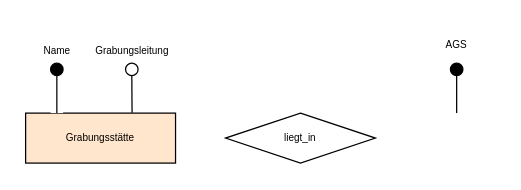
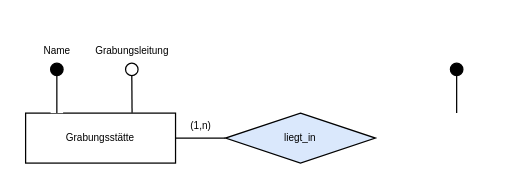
- <mxCell id="14" value="AGS" style="text;html=1;strokeColor=none;fillColor=none;align=center;verticalAlign=middle;whiteSpace=wrap;rounded=0;sketch=0;fontSize=8;" vertex="1" parent="1"><mxGeometry x="335" y="20" width="60" height="30" as="geometry" /></mxCell>
- <mxCell id="2" value="Grabungsstätte" style="rounded=0;whiteSpace=wrap;html=1;sketch=0;fontSize=8;fillColor=#ffe6cc;" vertex="1" parent="1"><mxGeometry x="20" y="90" width="120" height="40" as="geometry" /></mxCell>
+ <mxCell id="2" value="Grabungsstätte" style="rounded=0;whiteSpace=wrap;html=1;sketch=0;fontSize=8;fillColor=#FFFFFF;" vertex="1" parent="1"><mxGeometry x="20" y="90" width="120" height="40" as="geometry" /></mxCell>
+ <mxCell id="4" value="(1,n)" style="endArrow=none;html=1;rounded=1;sketch=0;fontSize=8;curved=0;entryX=0;entryY=0.5;entryDx=0;entryDy=0;exitX=1;exitY=0.5;exitDx=0;exitDy=0;" edge="1" parent="1" source="2" target="3"><mxGeometry y="10" width="50" height="50" relative="1" as="geometry"><mxPoint x="90" y="200" as="sourcePoint" /><mxPoint x="140" y="150" as="targetPoint" /><mxPoint as="offset" /></mxGeometry></mxCell>
- <mxCell id="3" value="liegt_in" style="rhombus;whiteSpace=wrap;html=1;rounded=0;sketch=0;fontSize=8;fillColor=#FFFFFF;" vertex="1" parent="1"><mxGeometry x="180" y="90" width="120" height="40" as="geometry" /></mxCell>
+ <mxCell id="3" value="liegt_in" style="rhombus;whiteSpace=wrap;html=1;rounded=0;sketch=0;fontSize=8;fillColor=#dae8fc;" vertex="1" parent="1"><mxGeometry x="180" y="90" width="120" height="40" as="geometry" /></mxCell>
